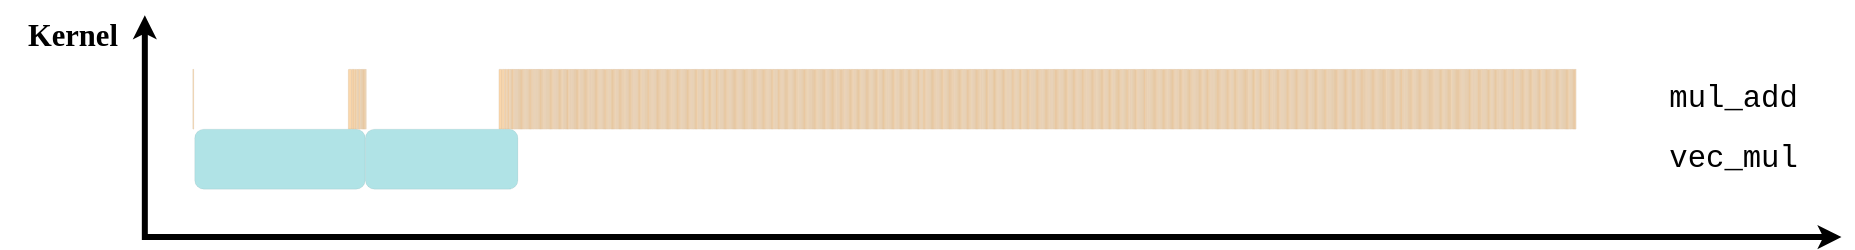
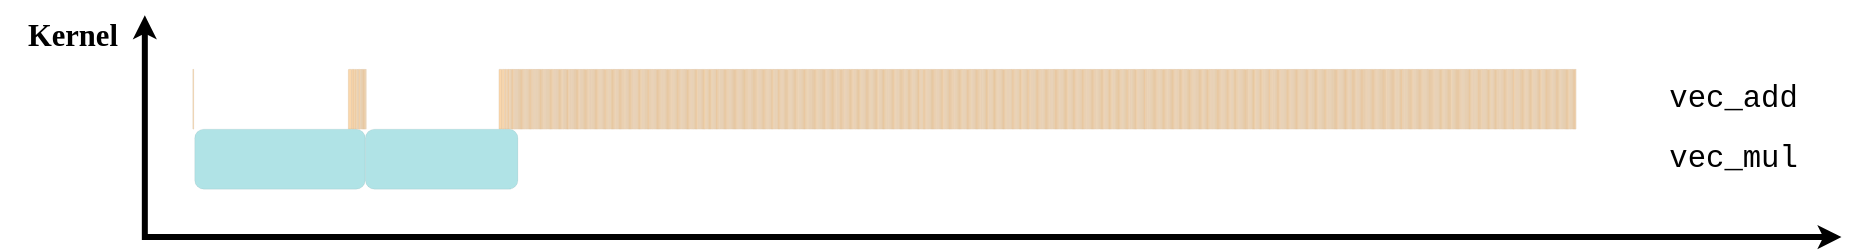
- <mxCell id="970" value="mul_add" style="text;strokeColor=none;fillColor=none;html=1;fontSize=51;fontStyle=0;verticalAlign=middle;align=center;fontFamily=Courier New;" parent="1" vertex="1"><mxGeometry x="2790" y="125" width="200" height="80" as="geometry" /></mxCell>
+ <mxCell id="970" value="vec_add" style="text;strokeColor=none;fillColor=none;html=1;fontSize=51;fontStyle=0;verticalAlign=middle;align=center;fontFamily=Courier New;" parent="1" vertex="1"><mxGeometry x="2790" y="125" width="200" height="80" as="geometry" /></mxCell>
